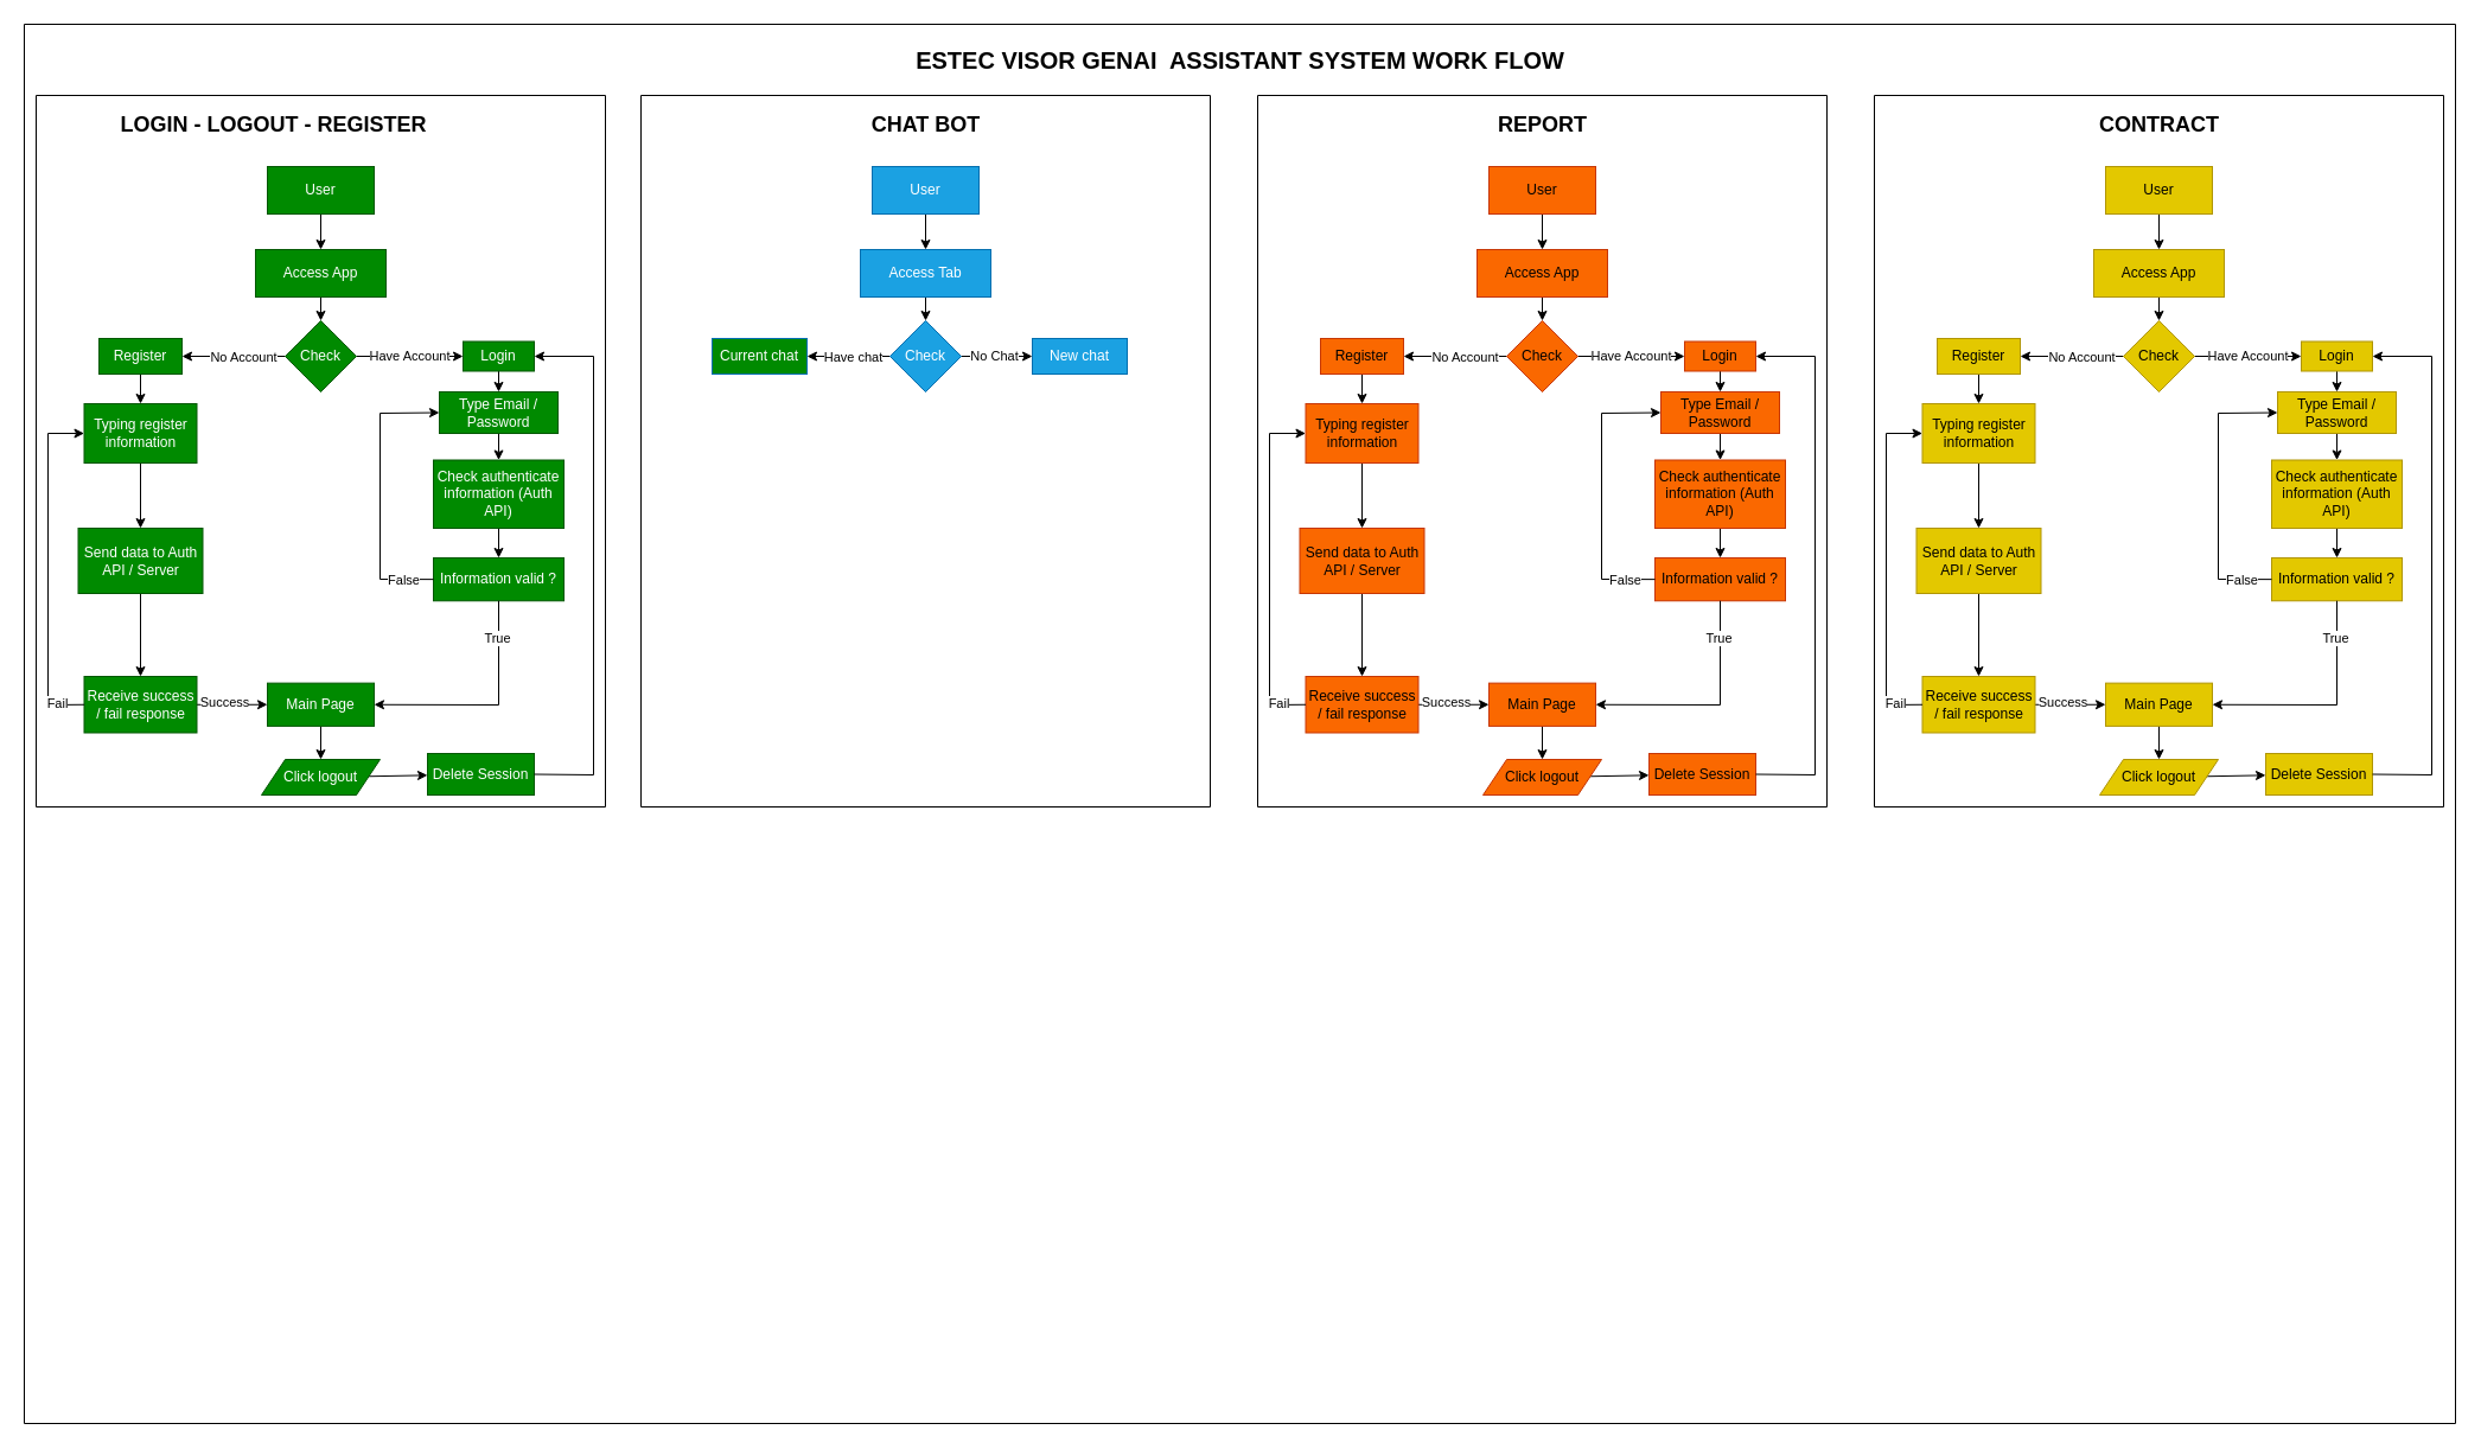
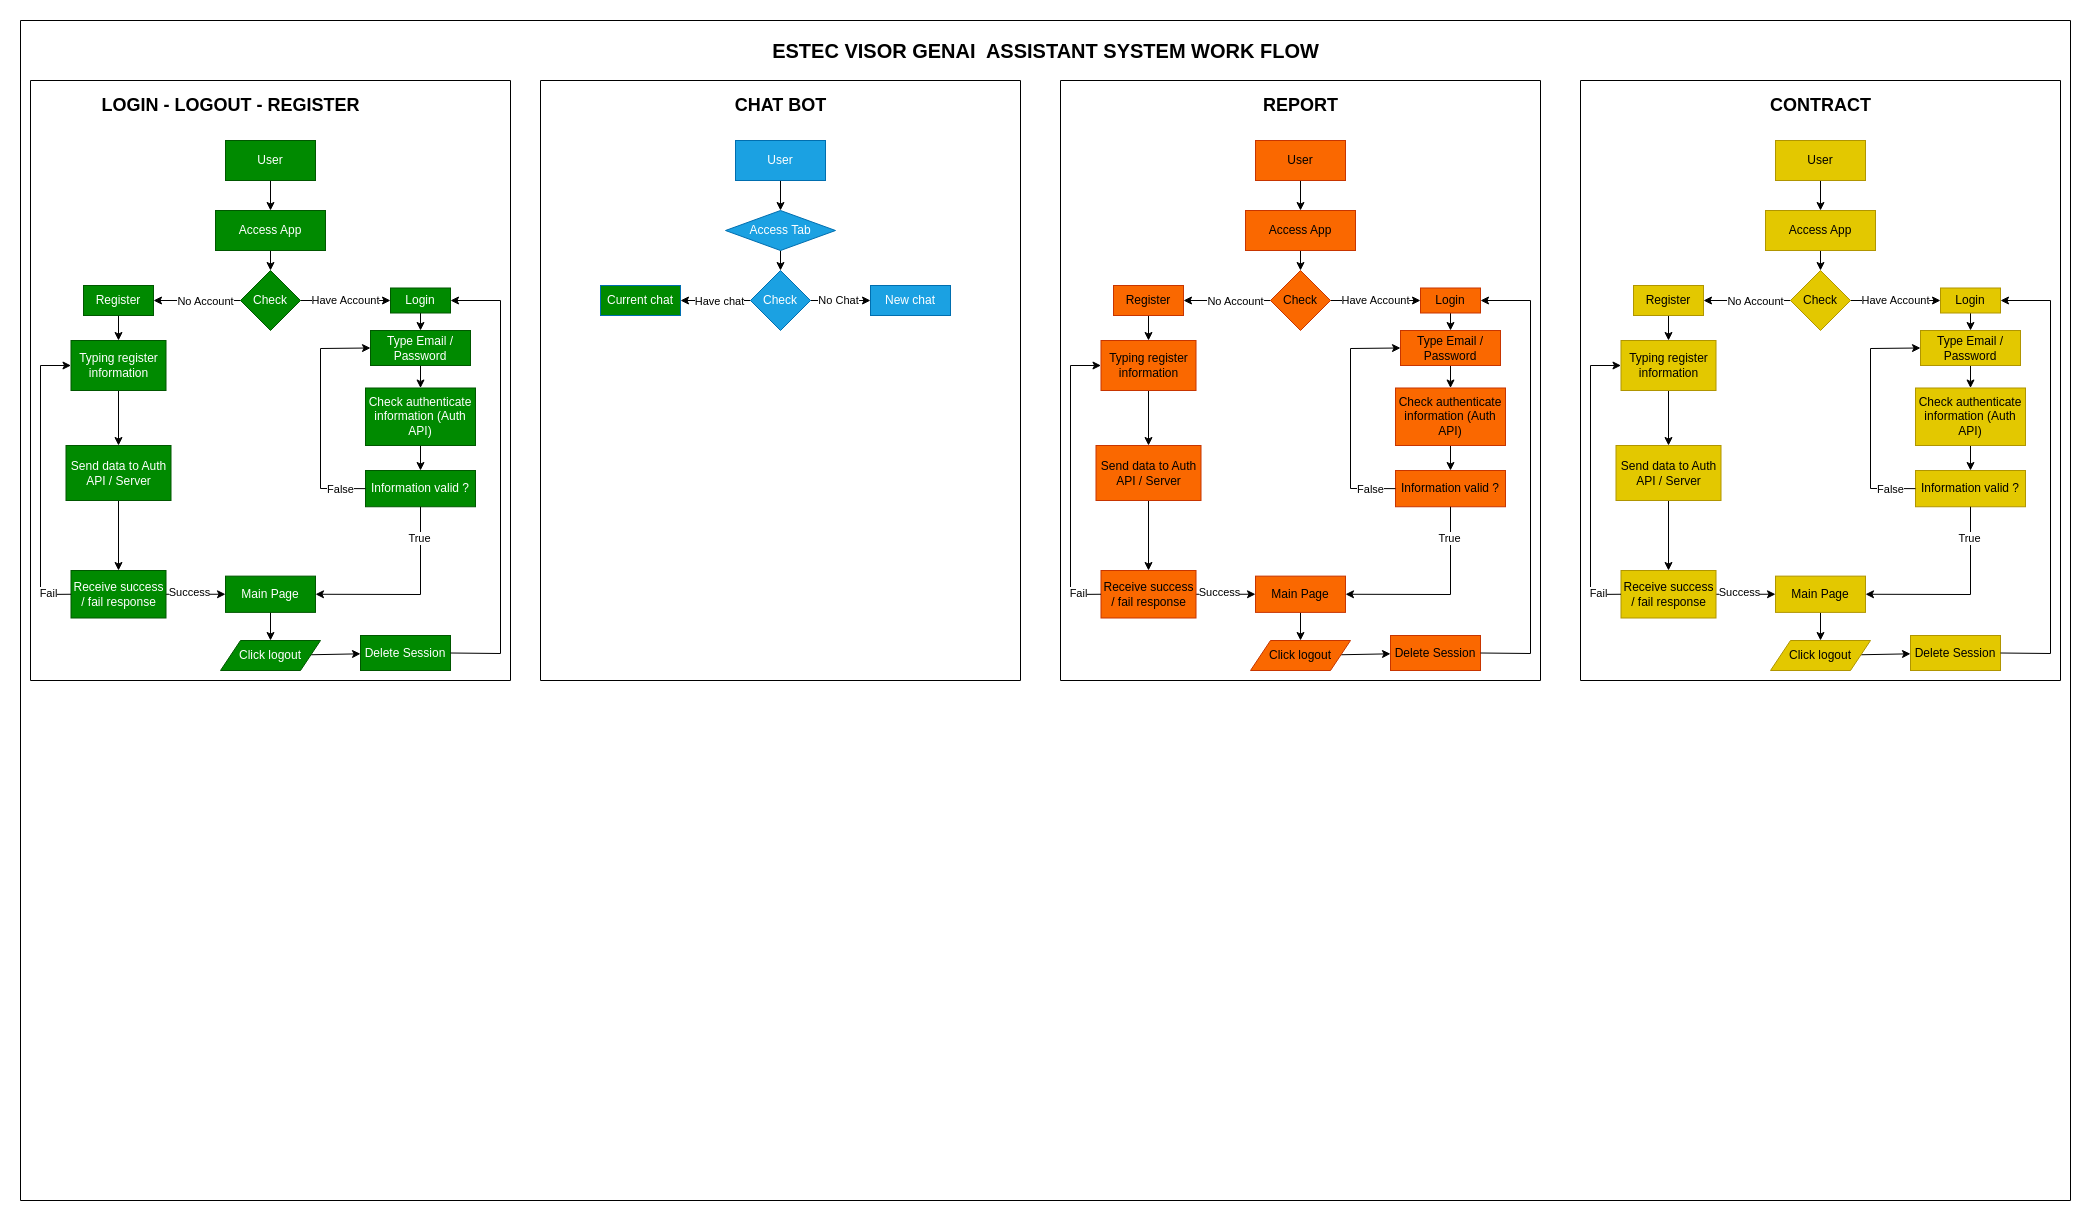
- <mxCell id="48" value="Access Tab" style="rounded=0;whiteSpace=wrap;html=1;fillColor=#1ba1e2;fontColor=#ffffff;strokeColor=#006EAF;" parent="43" vertex="1"><mxGeometry x="185" y="130" width="110" height="40" as="geometry" /></mxCell>
+ <mxCell id="48" value="Access Tab" style="rhombus;whiteSpace=wrap;html=1;fillColor=#1ba1e2;fontColor=#ffffff;strokeColor=#006EAF;" parent="43" vertex="1"><mxGeometry x="185" y="130" width="110" height="40" as="geometry" /></mxCell>
